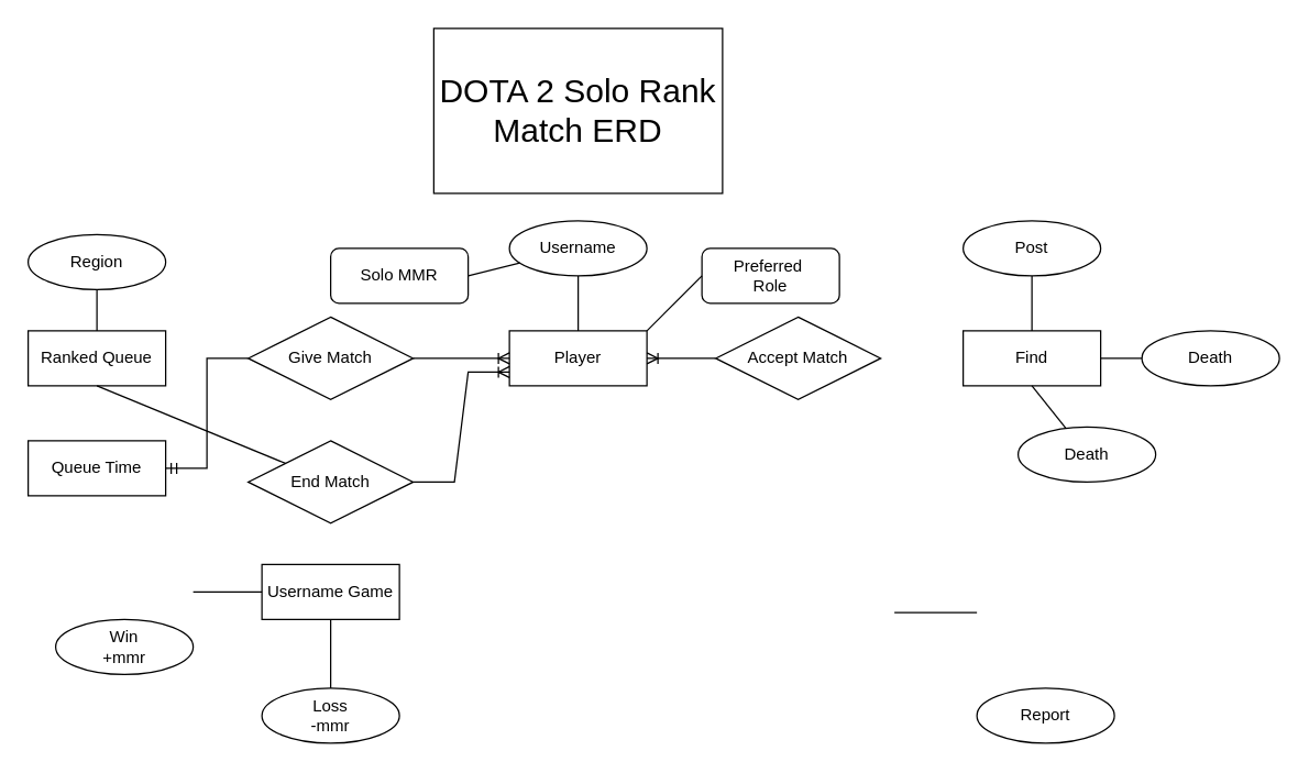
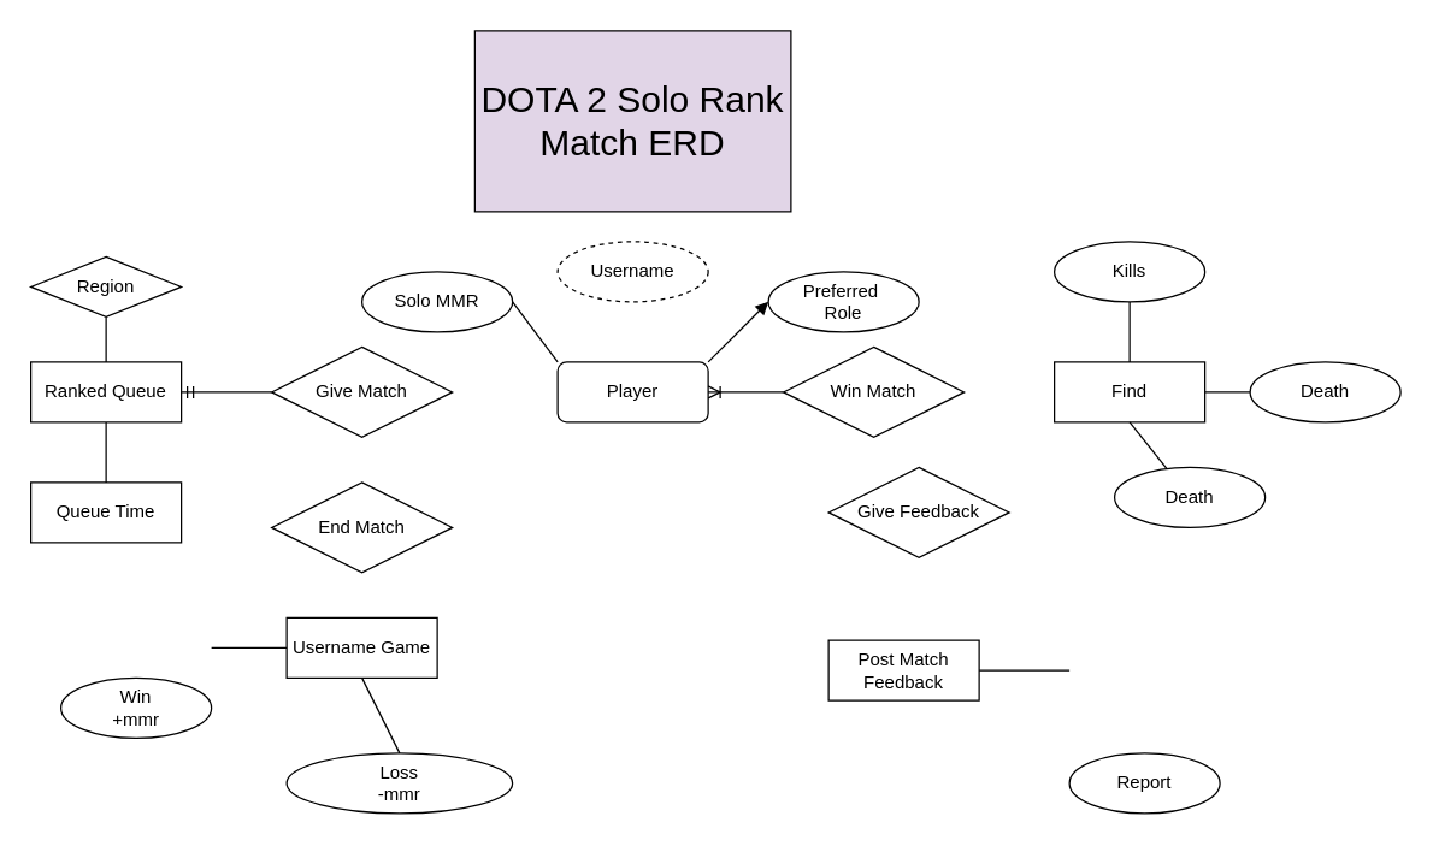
- <mxCell id="3" value="&lt;font style=&quot;font-size: 24px;&quot;&gt;DOTA 2 Solo Rank Match ERD&lt;/font&gt;" style="rounded=0;whiteSpace=wrap;html=1;" vertex="1" parent="1"><mxGeometry x="315" y="20" width="210" height="120" as="geometry" /></mxCell>
+ <mxCell id="3" value="&lt;font style=&quot;font-size: 24px;&quot;&gt;DOTA 2 Solo Rank Match ERD&lt;/font&gt;" style="rounded=0;whiteSpace=wrap;html=1;fillColor=#e1d5e7;" vertex="1" parent="1"><mxGeometry x="315" y="20" width="210" height="120" as="geometry" /></mxCell>
- <mxCell id="8" value="Username" style="ellipse;whiteSpace=wrap;html=1;align=center;" vertex="1" parent="1"><mxGeometry x="370" y="160" width="100" height="40" as="geometry" /></mxCell>
+ <mxCell id="8" value="Username" style="ellipse;whiteSpace=wrap;html=1;align=center;dashed=1;" vertex="1" parent="1"><mxGeometry x="370" y="160" width="100" height="40" as="geometry" /></mxCell>
- <mxCell id="17" value="Post" style="ellipse;whiteSpace=wrap;html=1;align=center;" vertex="1" parent="1"><mxGeometry x="700" y="160" width="100" height="40" as="geometry" /></mxCell>
+ <mxCell id="17" value="Kills" style="ellipse;whiteSpace=wrap;html=1;align=center;" vertex="1" parent="1"><mxGeometry x="700" y="160" width="100" height="40" as="geometry" /></mxCell>
- <mxCell id="14" value="Region" style="ellipse;whiteSpace=wrap;html=1;align=center;" vertex="1" parent="1"><mxGeometry x="20" y="170" width="100" height="40" as="geometry" /></mxCell>
+ <mxCell id="14" value="Region" style="rhombus;whiteSpace=wrap;html=1;align=center;" vertex="1" parent="1"><mxGeometry x="20" y="170" width="100" height="40" as="geometry" /></mxCell>
- <mxCell id="11" value="" style="endArrow=none;html=1;rounded=0;exitX=1;exitY=0.5;exitDx=0;exitDy=0;" edge="1" parent="1" source="10" target="8"><mxGeometry relative="1" as="geometry"><mxPoint x="80" y="390" as="sourcePoint" /><mxPoint x="80" y="430" as="targetPoint" /></mxGeometry></mxCell>
+ <mxCell id="11" value="" style="endArrow=none;html=1;rounded=0;entryX=0;entryY=0;entryDx=0;entryDy=0;exitX=1;exitY=0.5;exitDx=0;exitDy=0;" edge="1" parent="1" source="10" target="2"><mxGeometry relative="1" as="geometry"><mxPoint x="80" y="390" as="sourcePoint" /><mxPoint x="80" y="430" as="targetPoint" /></mxGeometry></mxCell>
- <mxCell id="10" value="Solo MMR" style="whiteSpace=wrap;html=1;align=center;rounded=1;" vertex="1" parent="1"><mxGeometry x="240" y="180" width="100" height="40" as="geometry" /></mxCell>
+ <mxCell id="10" value="Solo MMR" style="ellipse;whiteSpace=wrap;html=1;align=center;" vertex="1" parent="1"><mxGeometry x="240" y="180" width="100" height="40" as="geometry" /></mxCell>
- <mxCell id="6" value="Preferred&amp;nbsp;&lt;div&gt;Role&lt;/div&gt;" style="whiteSpace=wrap;html=1;align=center;rounded=1;" vertex="1" parent="1"><mxGeometry x="510" y="180" width="100" height="40" as="geometry" /></mxCell>
+ <mxCell id="6" value="Preferred&amp;nbsp;&lt;div&gt;Role&lt;/div&gt;" style="ellipse;whiteSpace=wrap;html=1;align=center;" vertex="1" parent="1"><mxGeometry x="510" y="180" width="100" height="40" as="geometry" /></mxCell>
- <mxCell id="7" value="" style="endArrow=none;html=1;rounded=0;entryX=0;entryY=0.5;entryDx=0;entryDy=0;exitX=1;exitY=0;exitDx=0;exitDy=0;" edge="1" parent="1" source="2" target="6"><mxGeometry relative="1" as="geometry"><mxPoint x="470" y="290" as="sourcePoint" /><mxPoint x="230" y="380" as="targetPoint" /></mxGeometry></mxCell>
+ <mxCell id="7" value="" style="endArrow=block;html=1;rounded=0;entryX=0;entryY=0.5;entryDx=0;entryDy=0;exitX=1;exitY=0;exitDx=0;exitDy=0;" edge="1" parent="1" source="2" target="6"><mxGeometry relative="1" as="geometry"><mxPoint x="470" y="290" as="sourcePoint" /><mxPoint x="230" y="380" as="targetPoint" /></mxGeometry></mxCell>
- <mxCell id="9" value="" style="endArrow=none;html=1;rounded=0;entryX=0.5;entryY=1;entryDx=0;entryDy=0;exitX=0.5;exitY=0;exitDx=0;exitDy=0;" edge="1" parent="1" source="2" target="8"><mxGeometry relative="1" as="geometry"><mxPoint x="80" y="390" as="sourcePoint" /><mxPoint x="80" y="430" as="targetPoint" /></mxGeometry></mxCell>
- <mxCell id="24" value="" style="edgeStyle=entityRelationEdgeStyle;fontSize=12;html=1;endArrow=ERoneToMany;rounded=0;entryX=0;entryY=0.5;entryDx=0;entryDy=0;exitX=1;exitY=0.5;exitDx=0;exitDy=0;" edge="1" parent="1" source="4" target="2"><mxGeometry width="100" height="100" relative="1" as="geometry"><mxPoint x="490" y="420" as="sourcePoint" /><mxPoint x="590" y="320" as="targetPoint" /><Array as="points"><mxPoint x="500" y="310" /></Array></mxGeometry></mxCell>
- <mxCell id="2" value="Player" style="whiteSpace=wrap;html=1;align=center;" vertex="1" parent="1"><mxGeometry x="370" y="240" width="100" height="40" as="geometry" /></mxCell>
+ <mxCell id="2" value="Player" style="whiteSpace=wrap;html=1;align=center;rounded=1;" vertex="1" parent="1"><mxGeometry x="370" y="240" width="100" height="40" as="geometry" /></mxCell>
- <mxCell id="15" value="Accept Match" style="shape=rhombus;perimeter=rhombusPerimeter;whiteSpace=wrap;html=1;align=center;" vertex="1" parent="1"><mxGeometry x="520" y="230" width="120" height="60" as="geometry" /></mxCell>
+ <mxCell id="15" value="Win Match" style="shape=rhombus;perimeter=rhombusPerimeter;whiteSpace=wrap;html=1;align=center;" vertex="1" parent="1"><mxGeometry x="520" y="230" width="120" height="60" as="geometry" /></mxCell>
- <mxCell id="13" value="" style="endArrow=none;html=1;rounded=0;exitX=0.5;exitY=1;exitDx=0;exitDy=0;" edge="1" parent="1" source="5" target="34"><mxGeometry relative="1" as="geometry"><mxPoint x="140" y="340" as="sourcePoint" /><mxPoint x="140" y="390" as="targetPoint" /></mxGeometry></mxCell>
+ <mxCell id="13" value="" style="endArrow=none;html=1;rounded=0;entryX=0.5;entryY=0;entryDx=0;entryDy=0;exitX=0.5;exitY=1;exitDx=0;exitDy=0;" edge="1" parent="1" source="5" target="12"><mxGeometry relative="1" as="geometry"><mxPoint x="140" y="340" as="sourcePoint" /><mxPoint x="140" y="390" as="targetPoint" /></mxGeometry></mxCell>
- <mxCell id="36" value="" style="edgeStyle=entityRelationEdgeStyle;fontSize=12;html=1;endArrow=ERoneToMany;rounded=0;entryX=0;entryY=0.75;entryDx=0;entryDy=0;exitX=1;exitY=0.5;exitDx=0;exitDy=0;" edge="1" parent="1" source="34" target="2"><mxGeometry width="100" height="100" relative="1" as="geometry"><mxPoint x="320" y="320" as="sourcePoint" /><mxPoint x="380" y="270" as="targetPoint" /><Array as="points"><mxPoint x="510" y="320" /></Array></mxGeometry></mxCell>
- <mxCell id="37" value="" style="edgeStyle=entityRelationEdgeStyle;fontSize=12;html=1;endArrow=ERmandOne;rounded=0;exitX=0;exitY=0.5;exitDx=0;exitDy=0;" edge="1" parent="1" source="4" target="12"><mxGeometry width="100" height="100" relative="1" as="geometry"><mxPoint x="320" y="300" as="sourcePoint" /><mxPoint x="420" y="200" as="targetPoint" /></mxGeometry></mxCell>
+ <mxCell id="37" value="" style="edgeStyle=entityRelationEdgeStyle;fontSize=12;html=1;endArrow=ERmandOne;rounded=0;exitX=0;exitY=0.5;exitDx=0;exitDy=0;entryX=1;entryY=0.5;entryDx=0;entryDy=0;" edge="1" parent="1" source="4" target="5"><mxGeometry width="100" height="100" relative="1" as="geometry"><mxPoint x="320" y="300" as="sourcePoint" /><mxPoint x="420" y="200" as="targetPoint" /></mxGeometry></mxCell>
+ <mxCell id="35" value="Give Feedback" style="shape=rhombus;perimeter=rhombusPerimeter;whiteSpace=wrap;html=1;align=center;" vertex="1" parent="1"><mxGeometry x="550" y="310" width="120" height="60" as="geometry" /></mxCell>
+ <mxCell id="25" value="Post Match Feedback" style="whiteSpace=wrap;html=1;align=center;" vertex="1" parent="1"><mxGeometry x="550" y="425" width="100" height="40" as="geometry" /></mxCell>
- <mxCell id="28" value="Loss&lt;br&gt;-mmr" style="ellipse;whiteSpace=wrap;html=1;align=center;" vertex="1" parent="1"><mxGeometry x="190" y="500" width="100" height="40" as="geometry" /></mxCell>
+ <mxCell id="28" value="Loss&lt;br&gt;-mmr" style="ellipse;whiteSpace=wrap;html=1;align=center;" vertex="1" parent="1"><mxGeometry x="190" y="500" width="150" height="40" as="geometry" /></mxCell>
